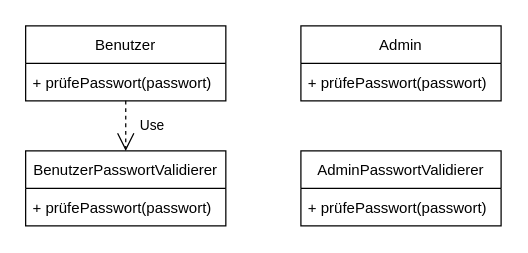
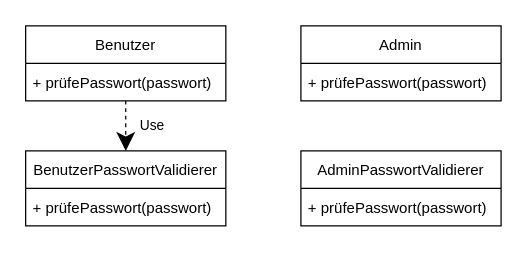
- <mxCell id="8" value="Use" style="endArrow=open;endSize=12;dashed=1;html=1;rounded=0;edgeStyle=orthogonalEdgeStyle;entryX=0.5;entryY=0;entryDx=0;entryDy=0;exitX=0.5;exitY=1;exitDx=0;exitDy=0;" parent="1" source="2" target="6" edge="1"><mxGeometry y="21" width="160" relative="1" as="geometry"><mxPoint x="30" y="20" as="sourcePoint" /><mxPoint x="99" y="290" as="targetPoint" /><mxPoint as="offset" /></mxGeometry></mxCell>
+ <mxCell id="8" value="Use" style="endArrow=classic;endSize=12;dashed=1;html=1;rounded=0;edgeStyle=orthogonalEdgeStyle;entryX=0.5;entryY=0;entryDx=0;entryDy=0;exitX=0.5;exitY=1;exitDx=0;exitDy=0;" parent="1" source="2" target="6" edge="1"><mxGeometry y="21" width="160" relative="1" as="geometry"><mxPoint x="30" y="20" as="sourcePoint" /><mxPoint x="99" y="290" as="targetPoint" /><mxPoint as="offset" /></mxGeometry></mxCell>
